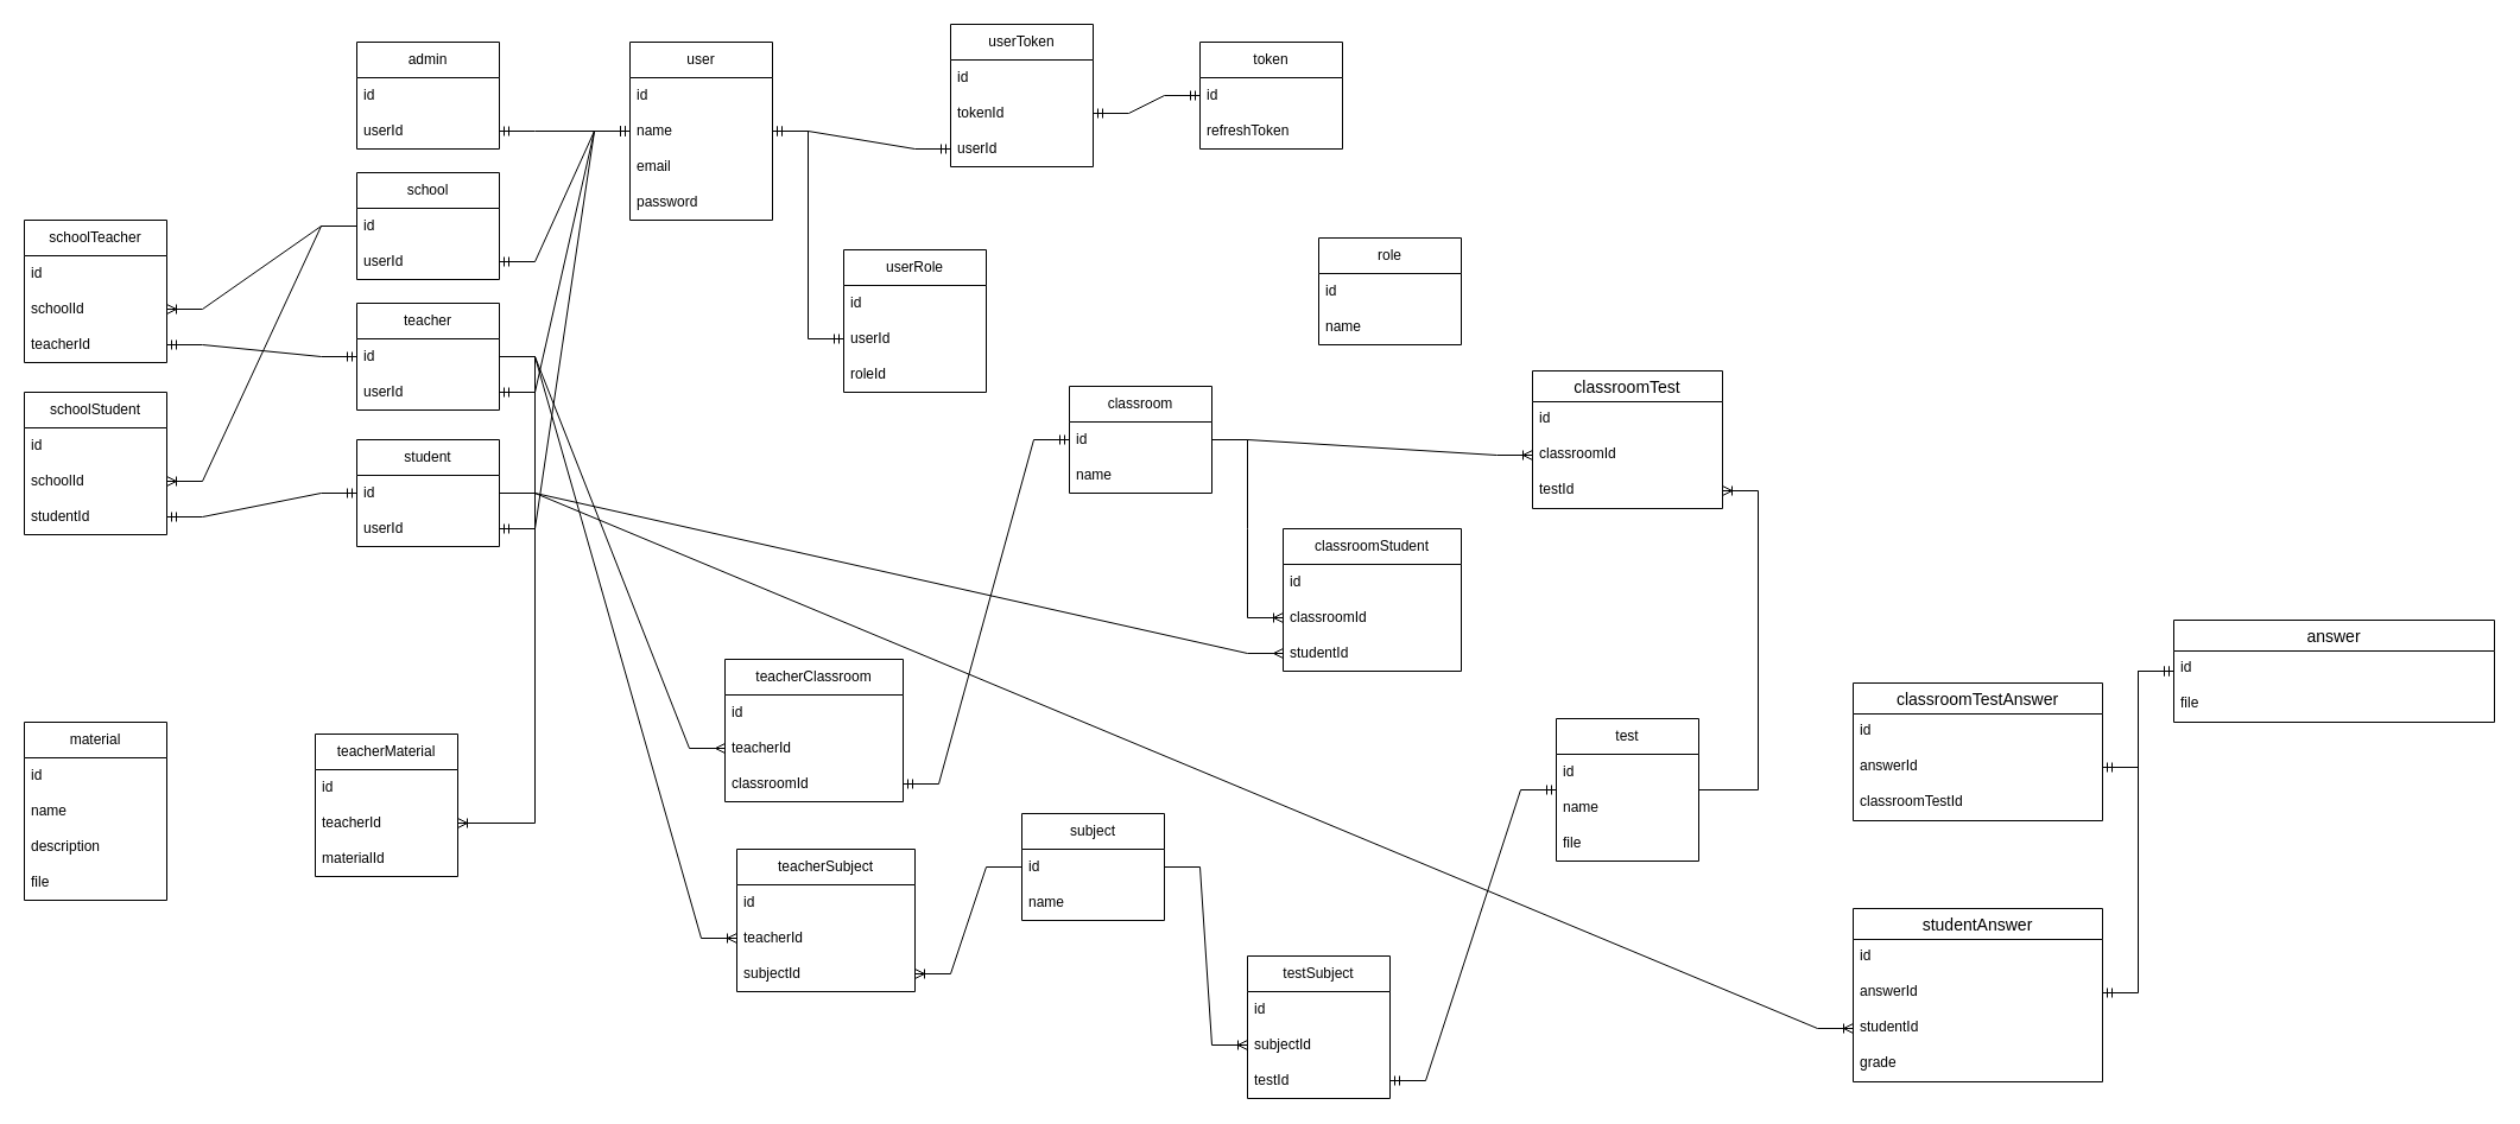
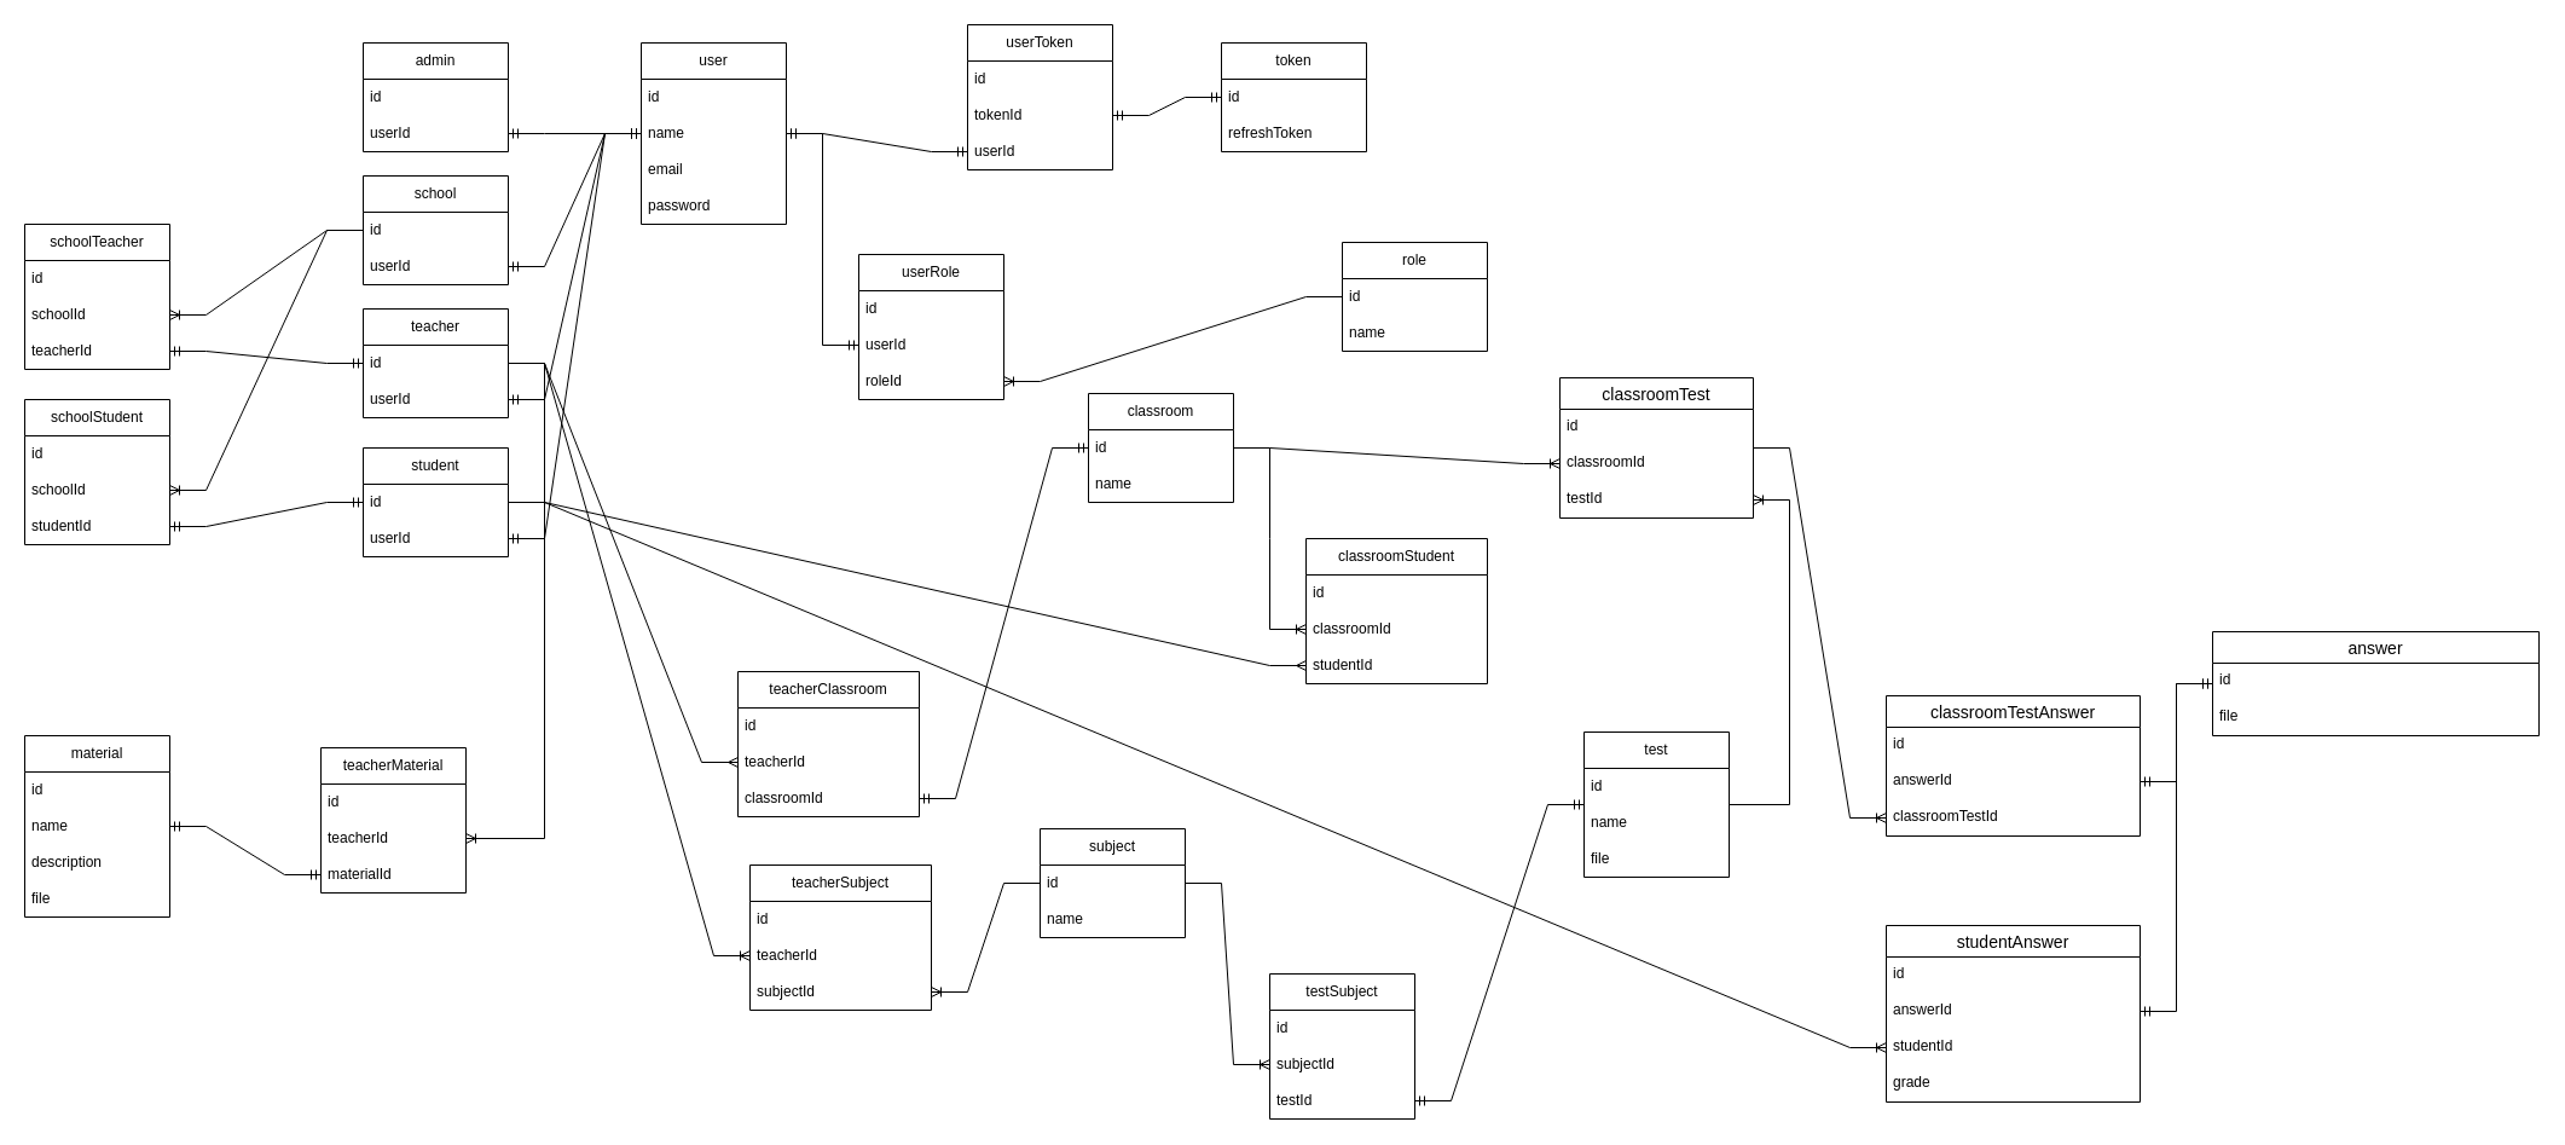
+ <mxCell id="14" value="" style="edgeStyle=entityRelationEdgeStyle;fontSize=12;html=1;endArrow=ERoneToMany;rounded=0;" parent="1" source="11" target="10" edge="1"><mxGeometry width="100" height="100" relative="1" as="geometry"><mxPoint x="635" y="230" as="sourcePoint" /><mxPoint x="735" y="130" as="targetPoint" /></mxGeometry></mxCell>
+ <mxCell id="101" value="" style="edgeStyle=entityRelationEdgeStyle;fontSize=12;html=1;endArrow=ERoneToMany;rounded=0;" parent="1" source="88" target="100" edge="1"><mxGeometry width="100" height="100" relative="1" as="geometry"><mxPoint x="1640" y="635" as="sourcePoint" /><mxPoint x="1740" y="535" as="targetPoint" /></mxGeometry></mxCell>
+ <mxCell id="81" value="" style="edgeStyle=entityRelationEdgeStyle;fontSize=12;html=1;endArrow=ERmandOne;startArrow=ERmandOne;rounded=0;" parent="1" source="71" target="79" edge="1"><mxGeometry width="100" height="100" relative="1" as="geometry"><mxPoint x="410" y="638" as="sourcePoint" /><mxPoint x="510" y="538" as="targetPoint" /></mxGeometry></mxCell>
